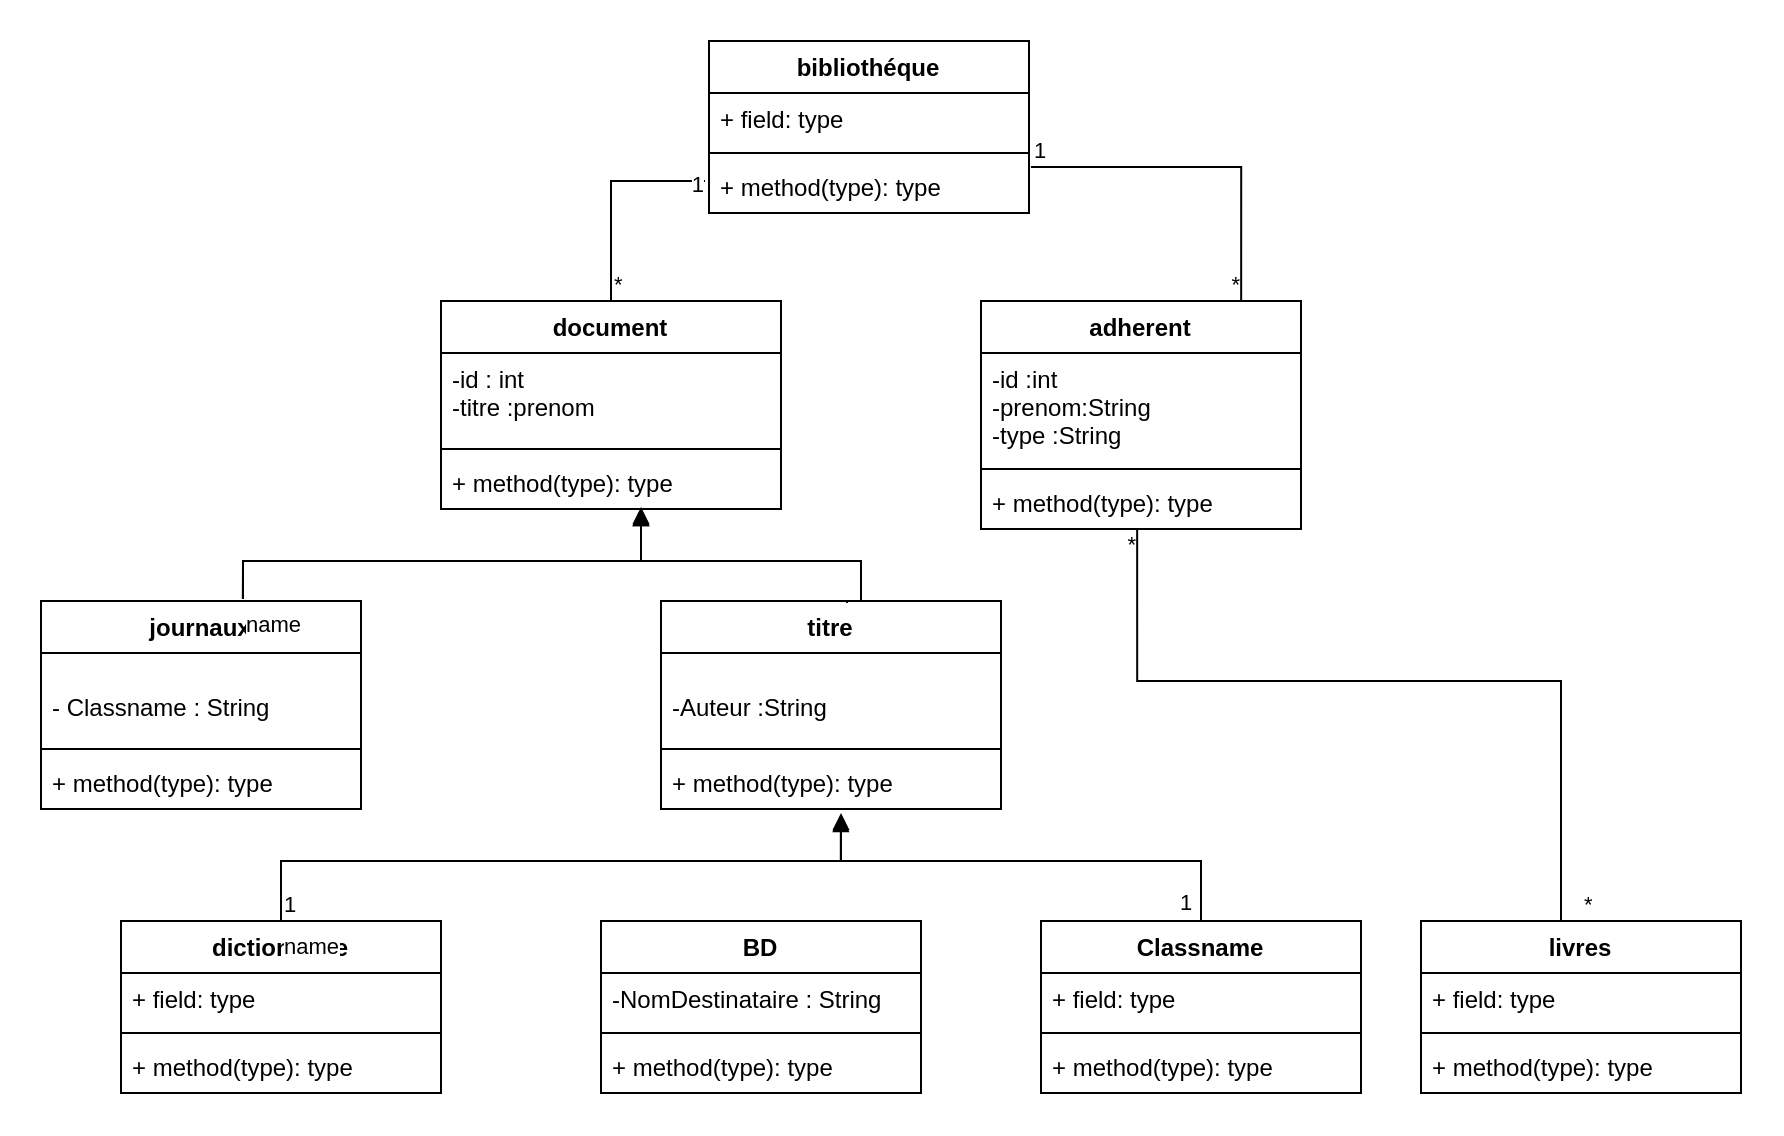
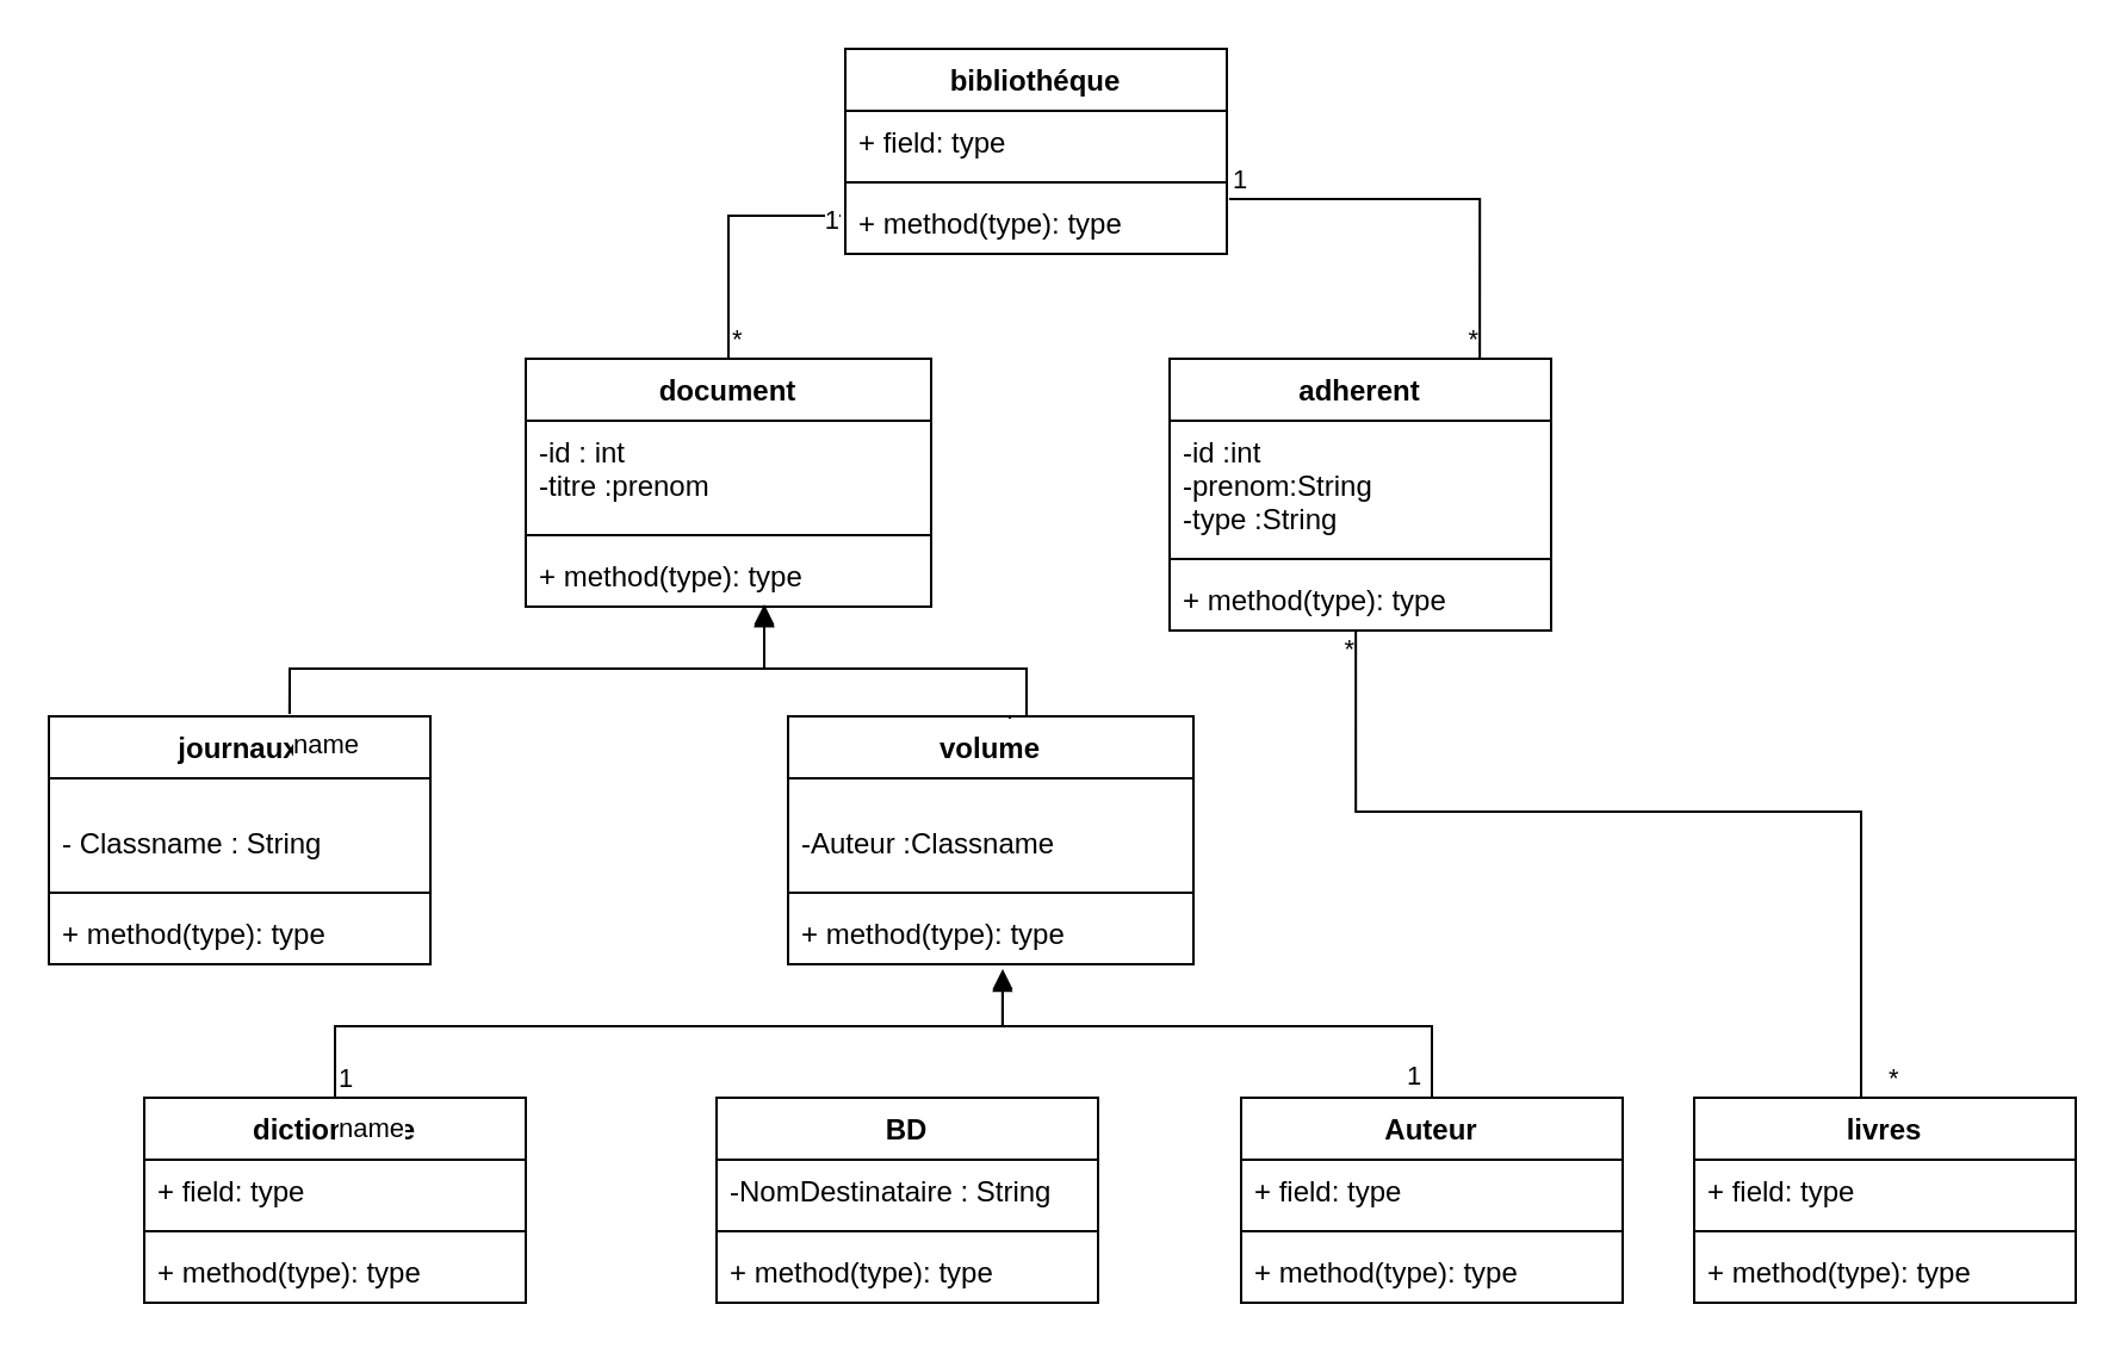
- <mxCell id="14" value="titre" style="swimlane;fontStyle=1;align=center;verticalAlign=top;childLayout=stackLayout;horizontal=1;startSize=26;horizontalStack=0;resizeParent=1;resizeParentMax=0;resizeLast=0;collapsible=1;marginBottom=0;" parent="1" vertex="1"><mxGeometry x="330" y="300" width="170" height="104" as="geometry" /></mxCell>
+ <mxCell id="14" value="volume" style="swimlane;fontStyle=1;align=center;verticalAlign=top;childLayout=stackLayout;horizontal=1;startSize=26;horizontalStack=0;resizeParent=1;resizeParentMax=0;resizeLast=0;collapsible=1;marginBottom=0;" parent="1" vertex="1"><mxGeometry x="330" y="300" width="170" height="104" as="geometry" /></mxCell>
- <mxCell id="15" value="&#10;-Auteur :String" style="text;strokeColor=none;fillColor=none;align=left;verticalAlign=top;spacingLeft=4;spacingRight=4;overflow=hidden;rotatable=0;points=[[0,0.5],[1,0.5]];portConstraint=eastwest;" parent="14" vertex="1"><mxGeometry y="26" width="170" height="44" as="geometry" /></mxCell>
+ <mxCell id="15" value="&#10;-Auteur :Classname" style="text;strokeColor=none;fillColor=none;align=left;verticalAlign=top;spacingLeft=4;spacingRight=4;overflow=hidden;rotatable=0;points=[[0,0.5],[1,0.5]];portConstraint=eastwest;" parent="14" vertex="1"><mxGeometry y="26" width="170" height="44" as="geometry" /></mxCell>
- <mxCell id="49" value="Classname" style="swimlane;fontStyle=1;align=center;verticalAlign=top;childLayout=stackLayout;horizontal=1;startSize=26;horizontalStack=0;resizeParent=1;resizeParentMax=0;resizeLast=0;collapsible=1;marginBottom=0;" parent="1" vertex="1"><mxGeometry x="520" y="460" width="160" height="86" as="geometry" /></mxCell>
+ <mxCell id="49" value="Auteur" style="swimlane;fontStyle=1;align=center;verticalAlign=top;childLayout=stackLayout;horizontal=1;startSize=26;horizontalStack=0;resizeParent=1;resizeParentMax=0;resizeLast=0;collapsible=1;marginBottom=0;" parent="1" vertex="1"><mxGeometry x="520" y="460" width="160" height="86" as="geometry" /></mxCell>
